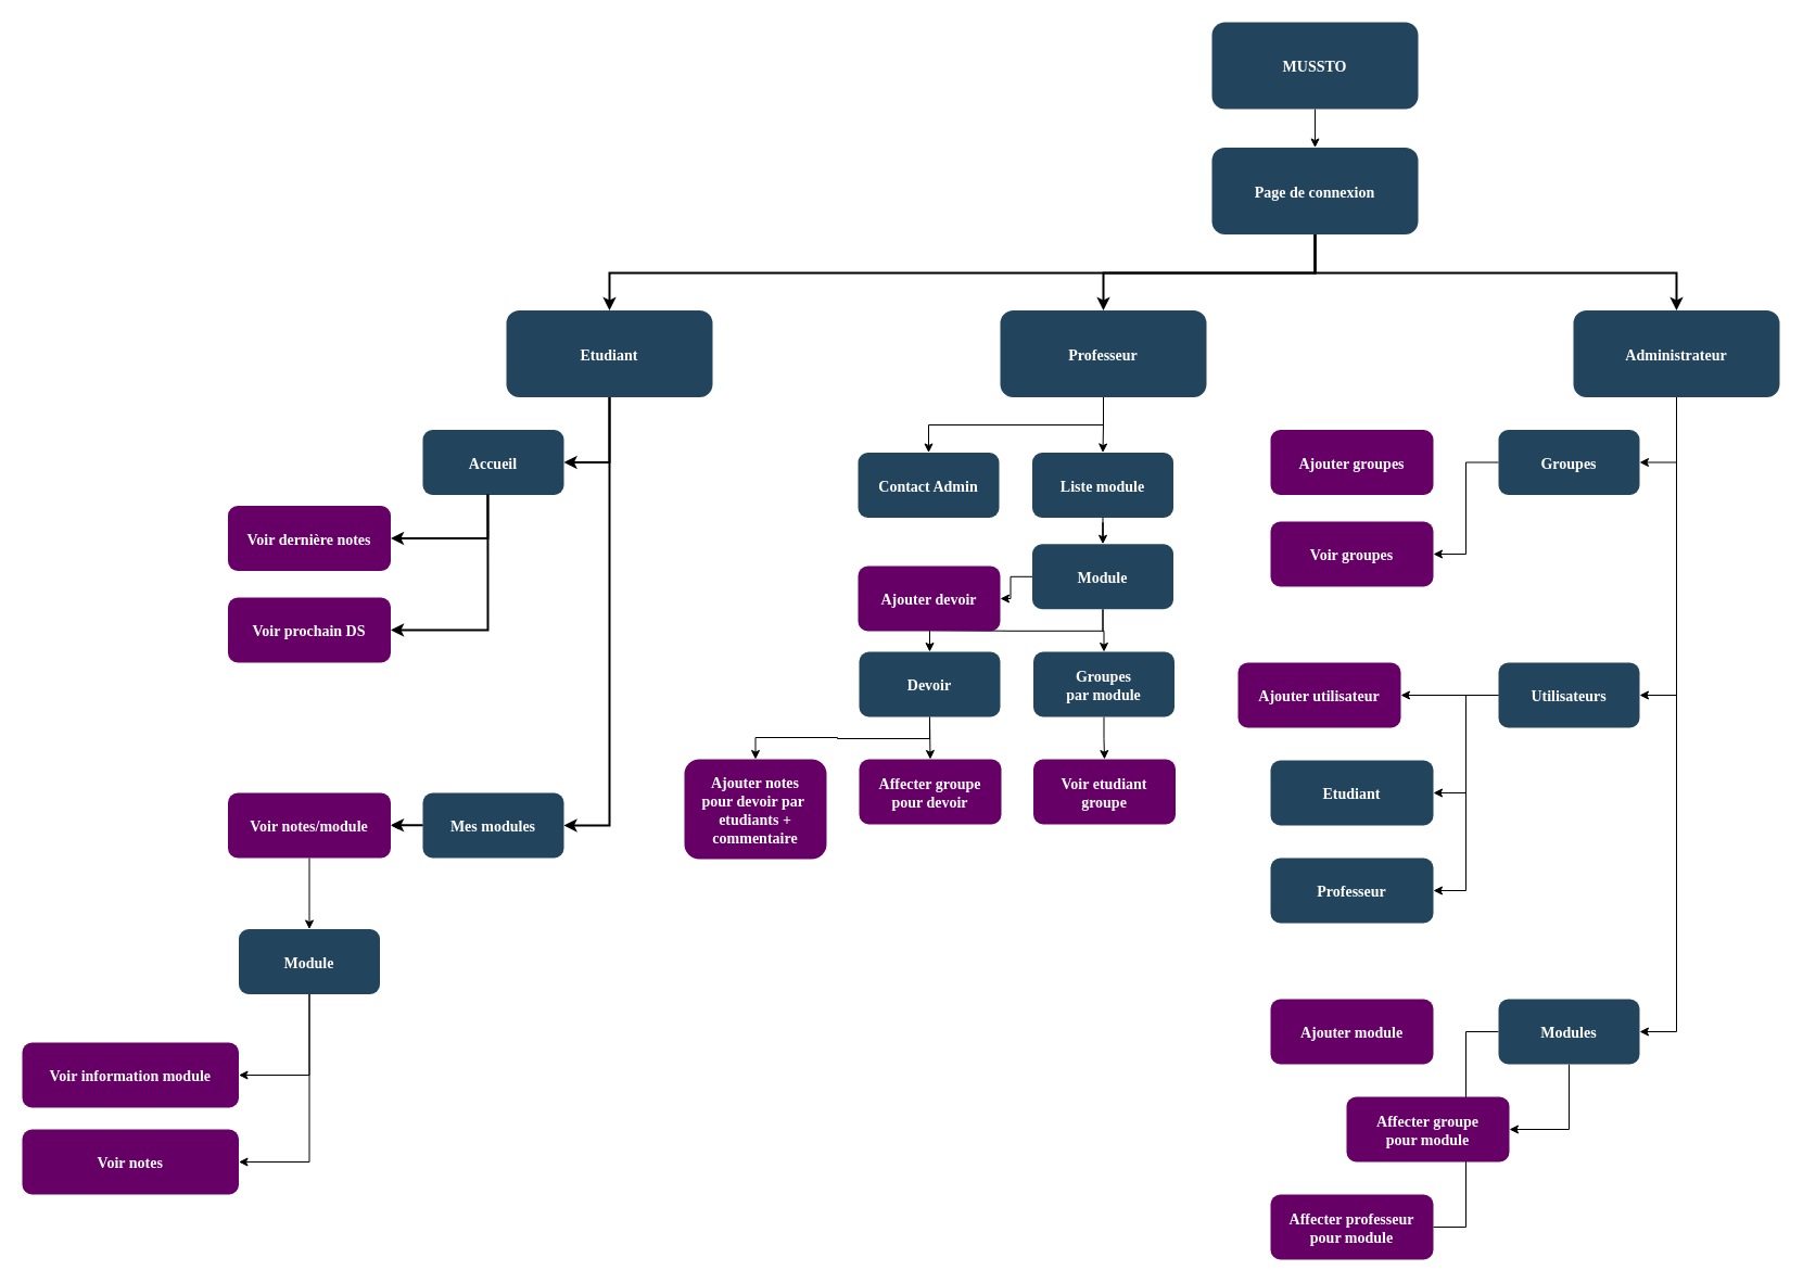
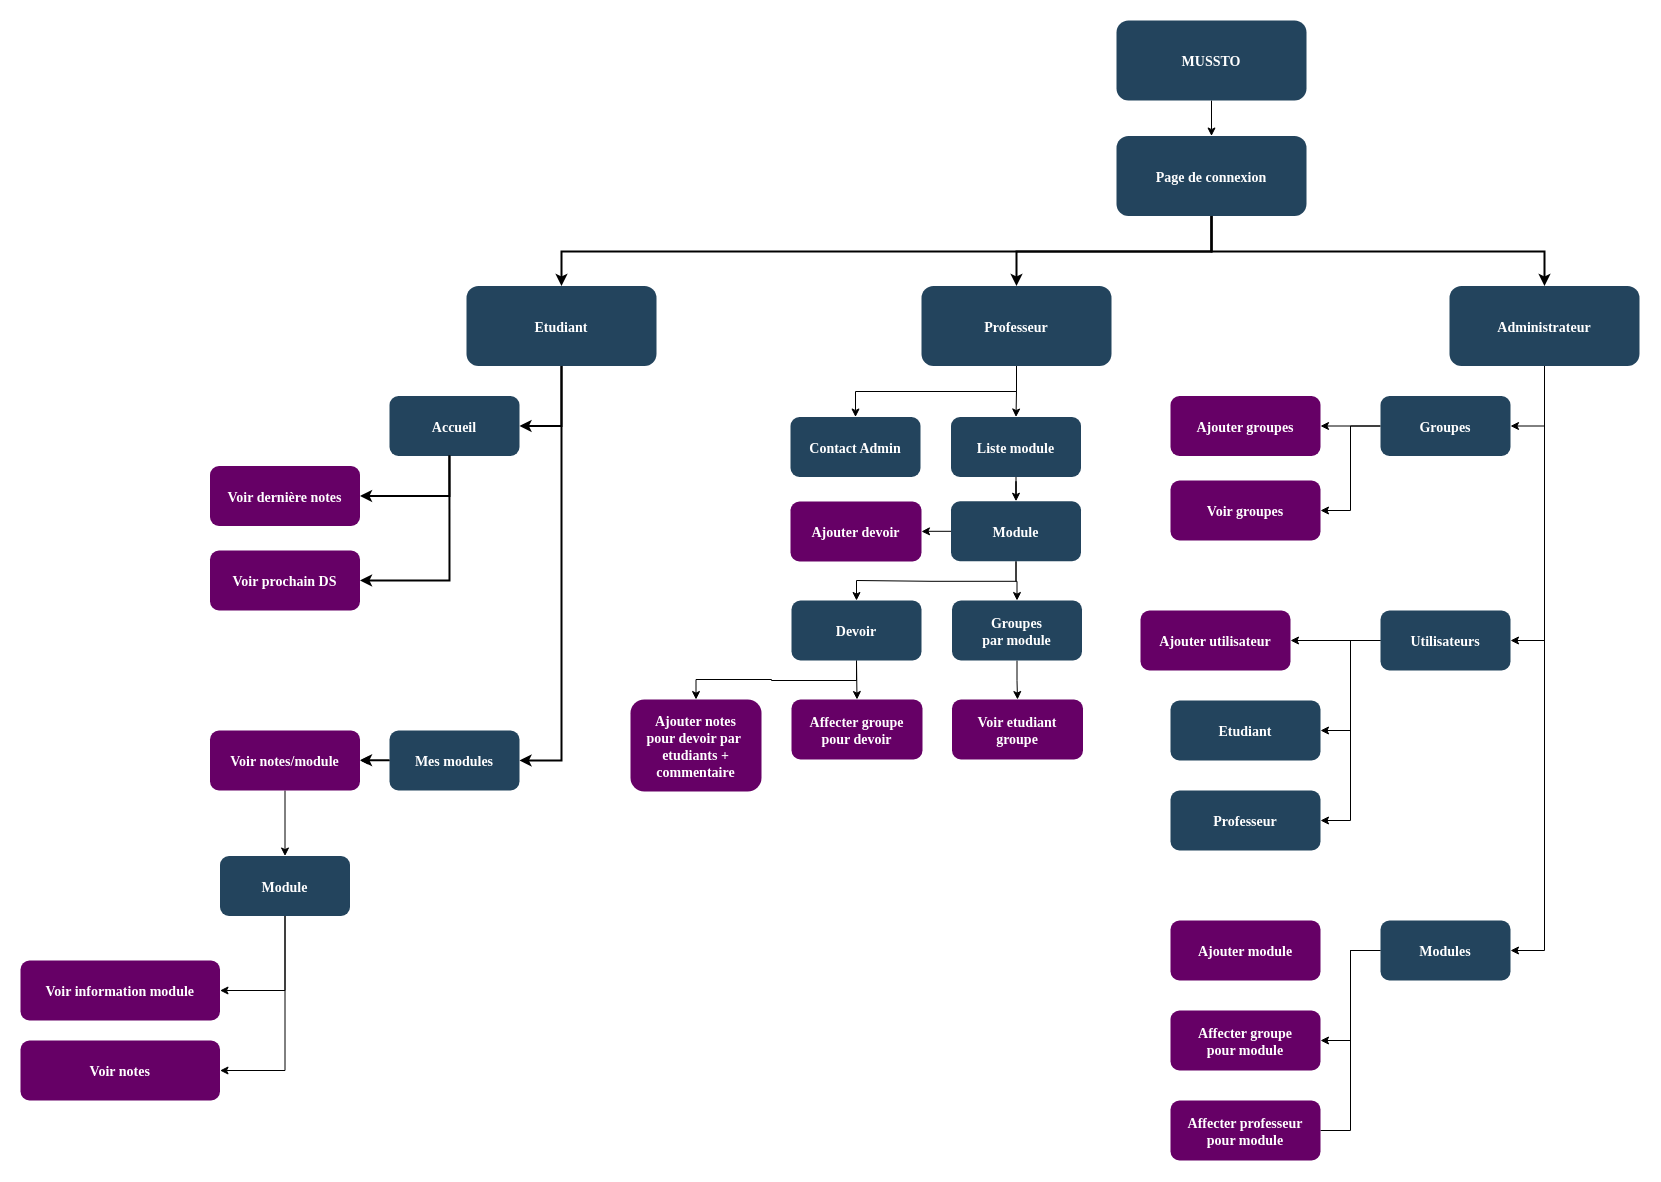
+ <mxCell id="37" style="edgeStyle=orthogonalEdgeStyle;rounded=0;orthogonalLoop=1;jettySize=auto;html=1;" parent="1" source="39" target="47" edge="1"><mxGeometry relative="1" as="geometry" /></mxCell>
- <mxCell id="63" value="Ajouter devoir" style="rounded=1;fillColor=#660066;gradientColor=none;strokeColor=none;fontColor=#FFFFFF;fontStyle=1;fontFamily=Tahoma;fontSize=14" parent="1" vertex="1"><mxGeometry x="790" y="521" width="131" height="60" as="geometry" /></mxCell>
+ <mxCell id="63" value="Ajouter devoir" style="rounded=1;fillColor=#660066;gradientColor=none;strokeColor=none;fontColor=#FFFFFF;fontStyle=1;fontFamily=Tahoma;fontSize=14" parent="1" vertex="1"><mxGeometry x="790" y="501" width="131" height="60" as="geometry" /></mxCell>
- <mxCell id="53" value="Affecter groupe&#10;pour module" style="rounded=1;fillColor=#660066;gradientColor=none;strokeColor=none;fontColor=#FFFFFF;fontStyle=1;fontFamily=Tahoma;fontSize=14" parent="1" vertex="1"><mxGeometry x="1240" y="1010" width="150" height="60" as="geometry" /></mxCell>
+ <mxCell id="53" value="Affecter groupe&#10;pour module" style="rounded=1;fillColor=#660066;gradientColor=none;strokeColor=none;fontColor=#FFFFFF;fontStyle=1;fontFamily=Tahoma;fontSize=14" parent="1" vertex="1"><mxGeometry x="1170" y="1010" width="150" height="60" as="geometry" /></mxCell>
